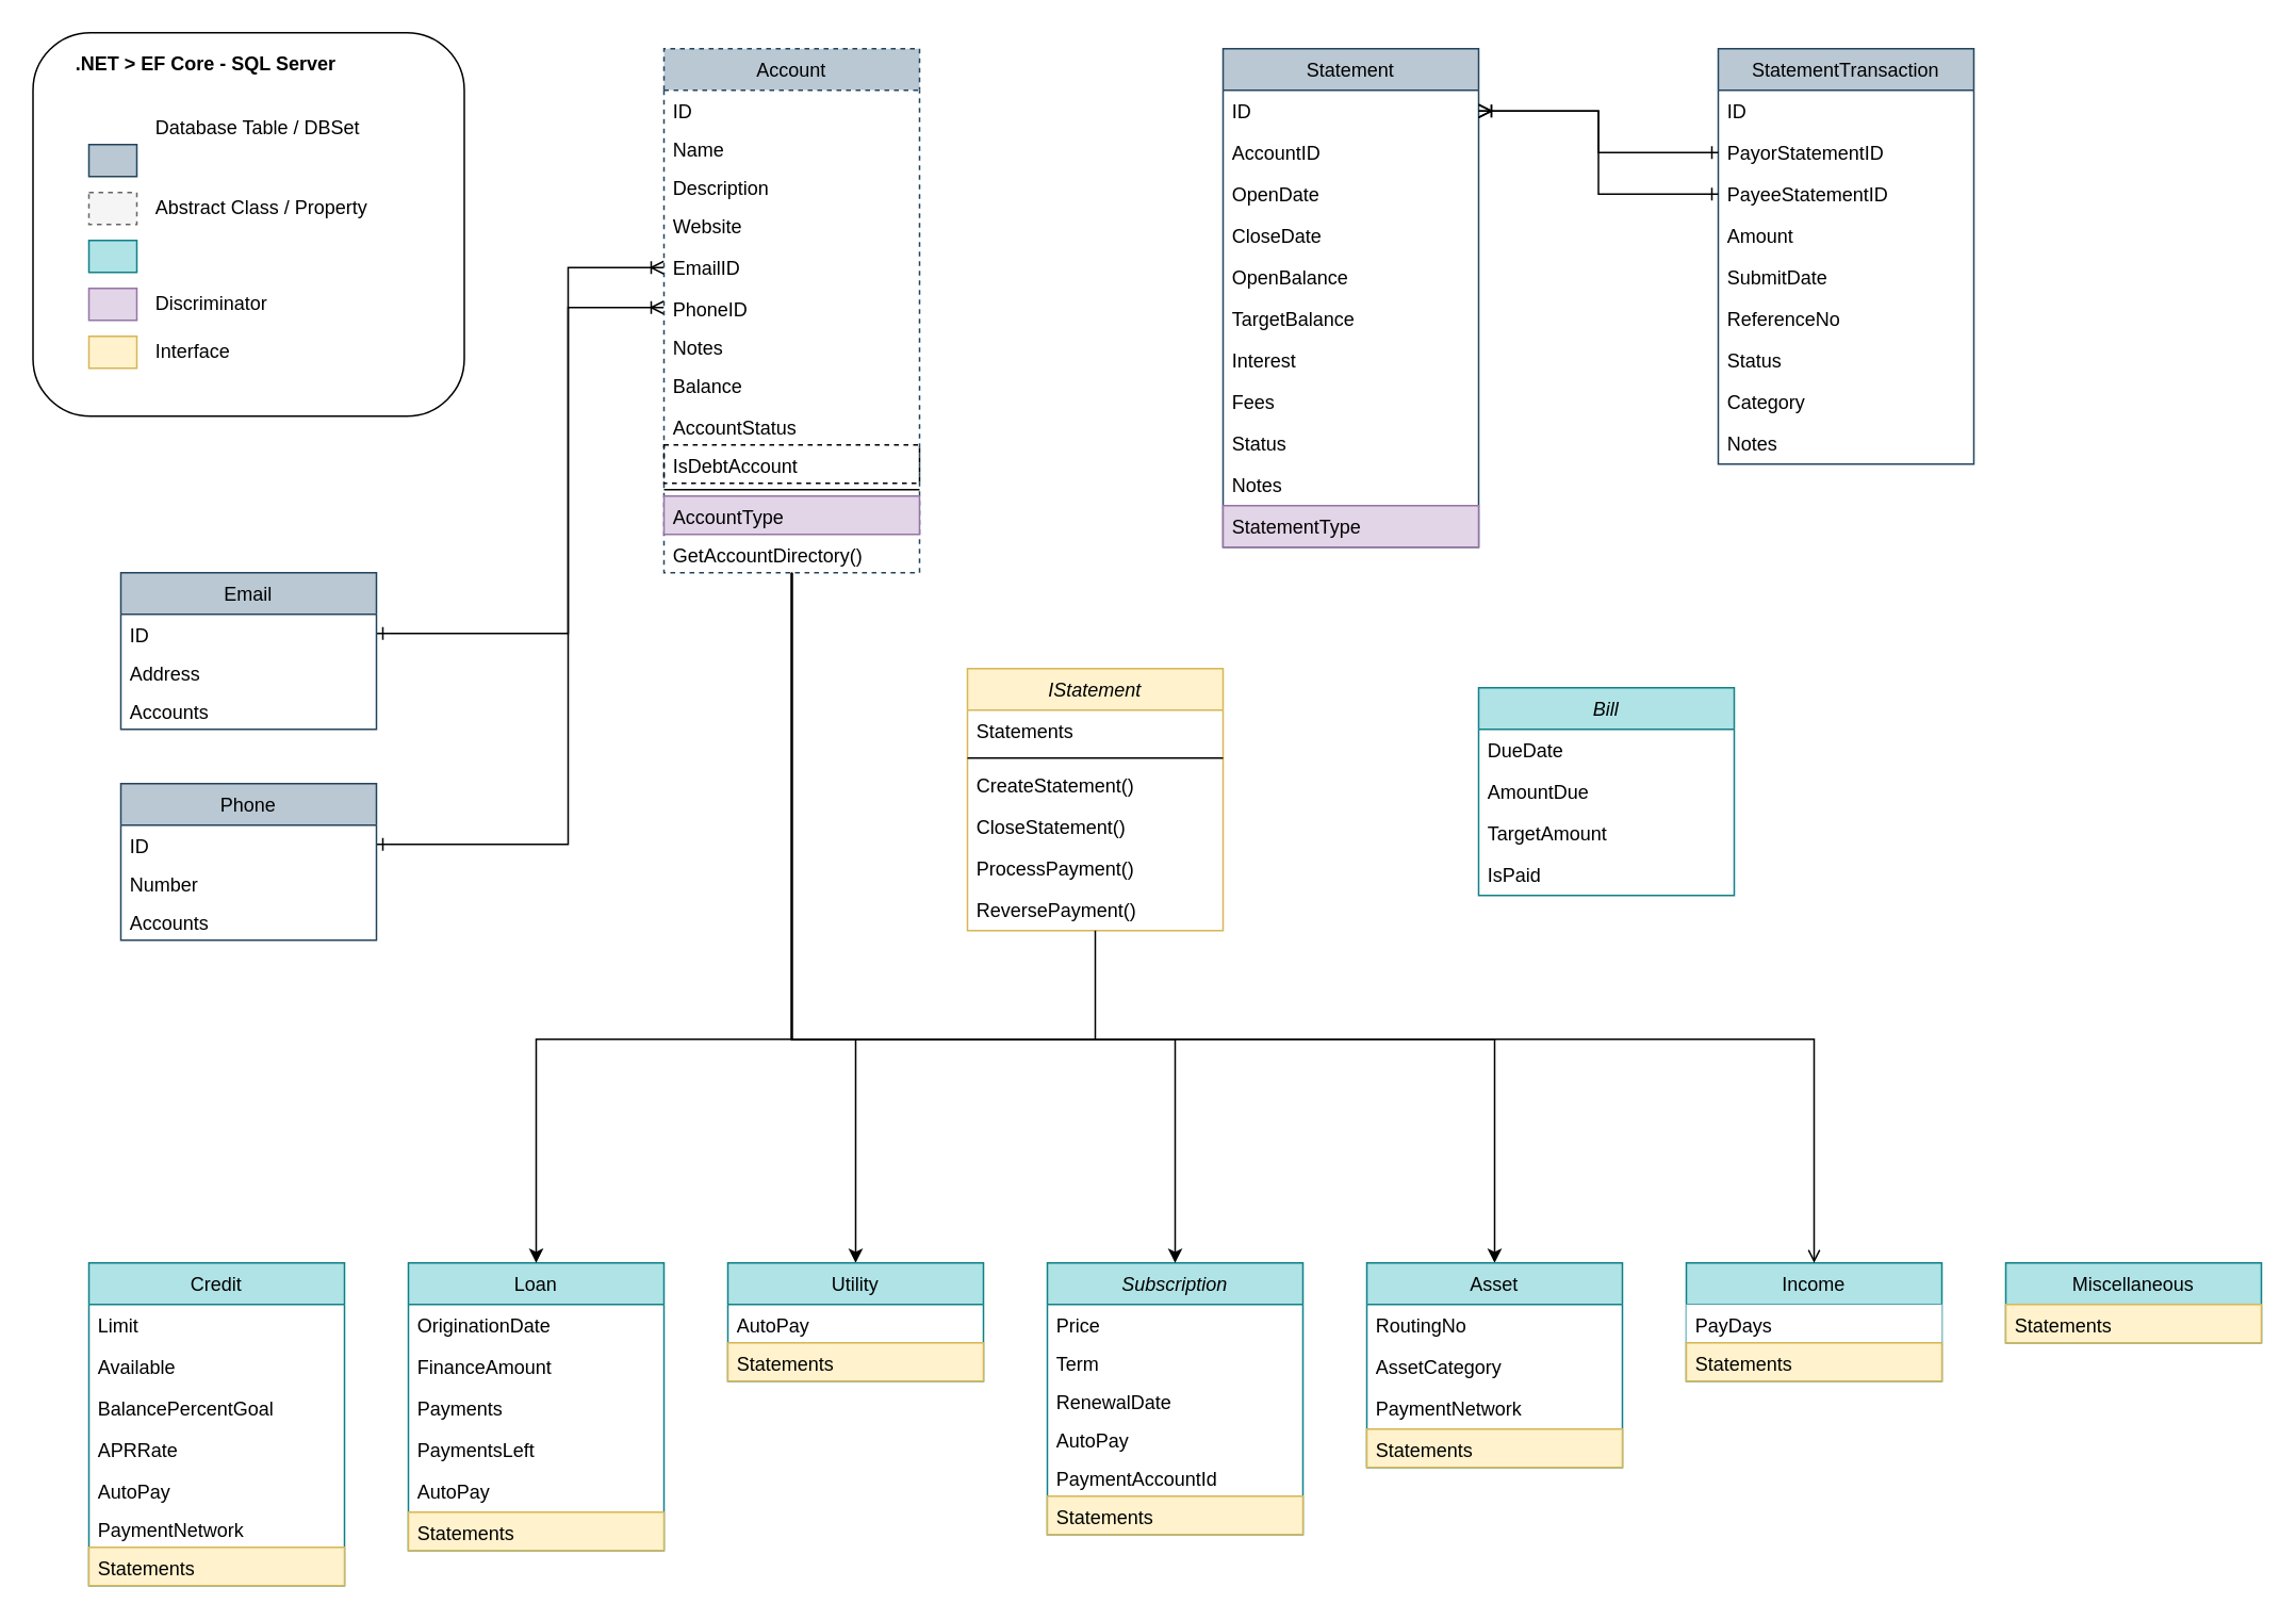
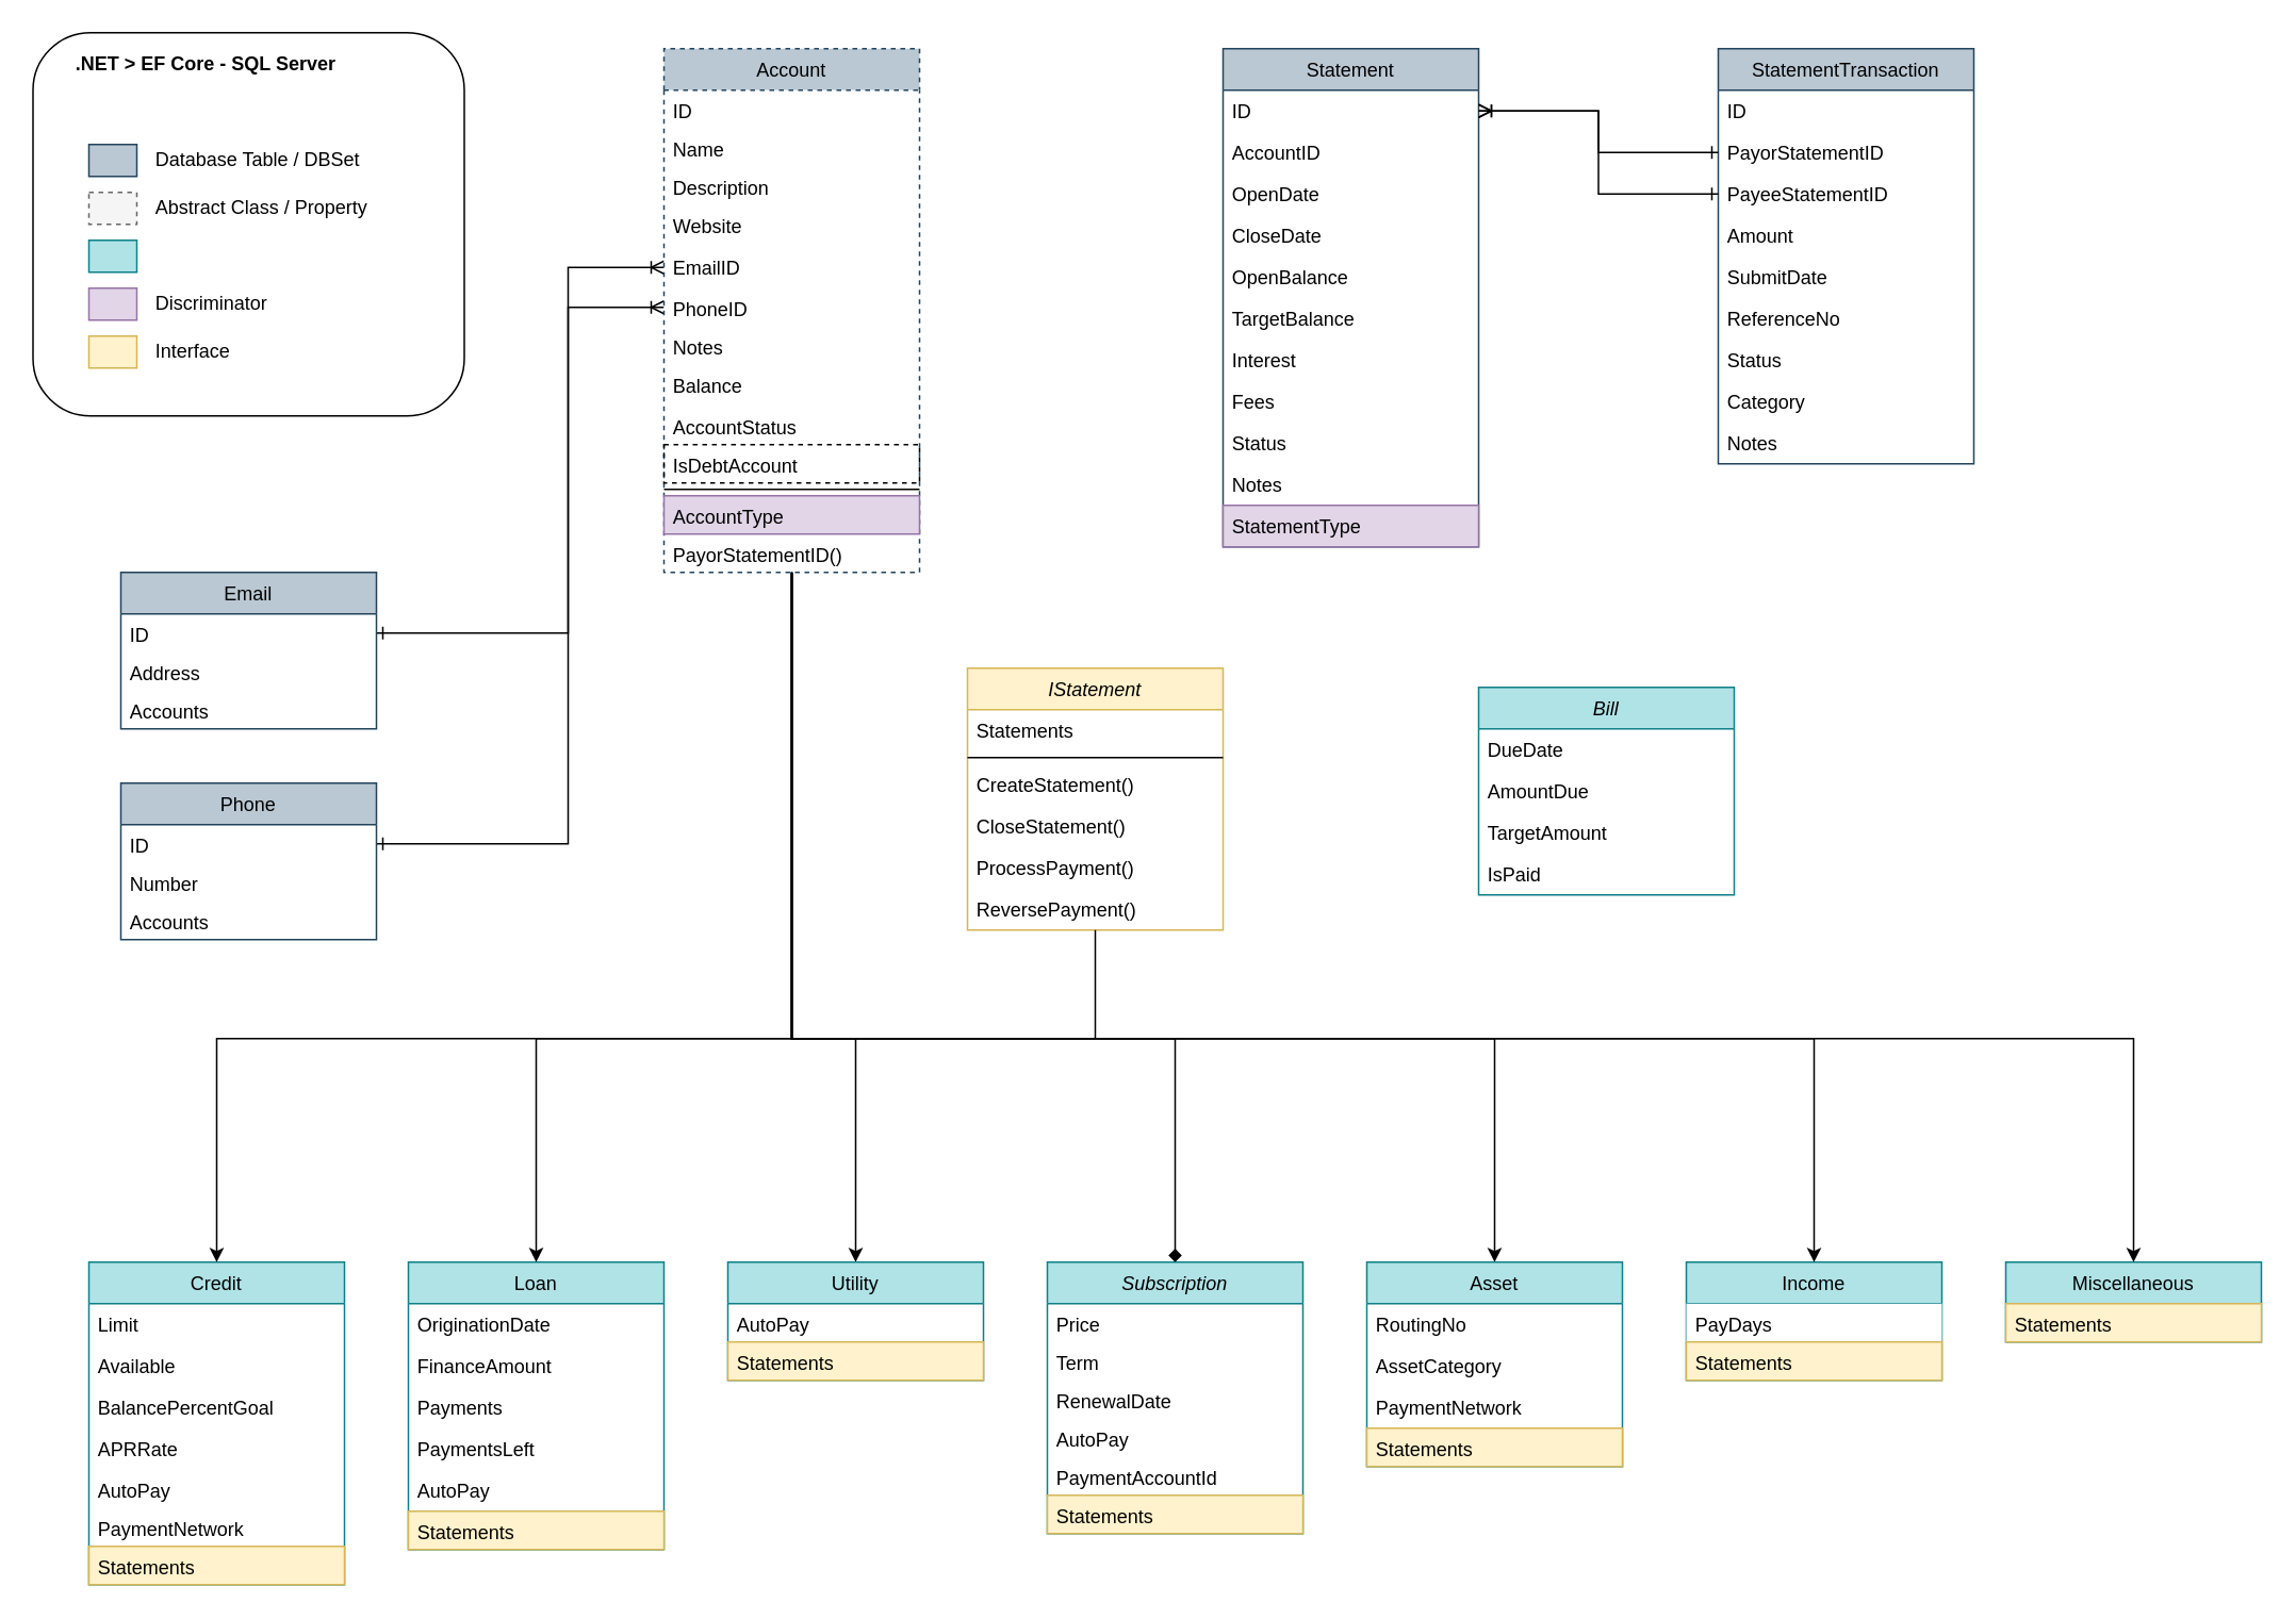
- <mxCell id="95" value="Database Table / DBSet" style="text;html=1;align=left;verticalAlign=middle;whiteSpace=wrap;rounded=0;" parent="1" vertex="1"><mxGeometry x="95" y="65" width="190" height="30" as="geometry" /></mxCell>
+ <mxCell id="95" value="Database Table / DBSet" style="text;html=1;align=left;verticalAlign=middle;whiteSpace=wrap;rounded=0;" parent="1" vertex="1"><mxGeometry x="95" y="85" width="190" height="30" as="geometry" /></mxCell>
- <mxCell id="55" value="GetAccountDirectory()" style="text;align=left;verticalAlign=top;spacingLeft=4;spacingRight=4;overflow=hidden;rotatable=0;points=[[0,0.5],[1,0.5]];portConstraint=eastwest;rounded=0;shadow=0;html=0;" parent="42" vertex="1"><mxGeometry y="304" width="160" height="24" as="geometry" /></mxCell>
+ <mxCell id="55" value="PayorStatementID()" style="text;align=left;verticalAlign=top;spacingLeft=4;spacingRight=4;overflow=hidden;rotatable=0;points=[[0,0.5],[1,0.5]];portConstraint=eastwest;rounded=0;shadow=0;html=0;" parent="42" vertex="1"><mxGeometry y="304" width="160" height="24" as="geometry" /></mxCell>
+ <mxCell id="82" style="edgeStyle=orthogonalEdgeStyle;rounded=0;orthogonalLoop=1;jettySize=auto;html=1;entryX=0.5;entryY=0;entryDx=0;entryDy=0;exitX=0.5;exitY=1;exitDx=0;exitDy=0;" parent="1" source="42" target="9" edge="1"><mxGeometry relative="1" as="geometry"><mxPoint x="505" y="520" as="sourcePoint" /><Array as="points"><mxPoint x="495" y="650" /><mxPoint x="135" y="650" /></Array></mxGeometry></mxCell>
+ <mxCell id="102" style="edgeStyle=orthogonalEdgeStyle;rounded=0;orthogonalLoop=1;jettySize=auto;html=1;entryX=0.5;entryY=0;entryDx=0;entryDy=0;exitX=0.5;exitY=1;exitDx=0;exitDy=0;" parent="1" source="42" target="100" edge="1"><mxGeometry relative="1" as="geometry"><mxPoint x="505" y="416" as="sourcePoint" /><mxPoint x="1145" y="800" as="targetPoint" /><Array as="points"><mxPoint x="495" y="650" /><mxPoint x="1335" y="650" /></Array></mxGeometry></mxCell>
- <mxCell id="85" style="edgeStyle=orthogonalEdgeStyle;rounded=0;orthogonalLoop=1;jettySize=auto;html=1;exitX=0.5;exitY=1;exitDx=0;exitDy=0;" parent="1" source="42" target="2" edge="1"><mxGeometry relative="1" as="geometry"><mxPoint x="495" y="602" as="sourcePoint" /><Array as="points"><mxPoint x="495" y="650" /><mxPoint x="735" y="650" /></Array></mxGeometry></mxCell>
+ <mxCell id="85" style="edgeStyle=orthogonalEdgeStyle;rounded=0;orthogonalLoop=1;jettySize=auto;html=1;exitX=0.5;exitY=1;exitDx=0;exitDy=0;endArrow=diamond;" parent="1" source="42" target="2" edge="1"><mxGeometry relative="1" as="geometry"><mxPoint x="495" y="602" as="sourcePoint" /><Array as="points"><mxPoint x="495" y="650" /><mxPoint x="735" y="650" /></Array></mxGeometry></mxCell>
- <mxCell id="86" style="edgeStyle=orthogonalEdgeStyle;rounded=0;orthogonalLoop=1;jettySize=auto;html=1;entryX=0.5;entryY=0;entryDx=0;entryDy=0;exitX=0.5;exitY=1;exitDx=0;exitDy=0;endArrow=open;" parent="1" source="42" target="61" edge="1"><mxGeometry relative="1" as="geometry"><mxPoint x="625" y="390" as="sourcePoint" /><mxPoint x="1195" y="796" as="targetPoint" /><Array as="points"><mxPoint x="495" y="650" /><mxPoint x="1135" y="650" /></Array></mxGeometry></mxCell>
+ <mxCell id="86" style="edgeStyle=orthogonalEdgeStyle;rounded=0;orthogonalLoop=1;jettySize=auto;html=1;entryX=0.5;entryY=0;entryDx=0;entryDy=0;exitX=0.5;exitY=1;exitDx=0;exitDy=0;" parent="1" source="42" target="61" edge="1"><mxGeometry relative="1" as="geometry"><mxPoint x="625" y="390" as="sourcePoint" /><mxPoint x="1195" y="796" as="targetPoint" /><Array as="points"><mxPoint x="495" y="650" /><mxPoint x="1135" y="650" /></Array></mxGeometry></mxCell>
